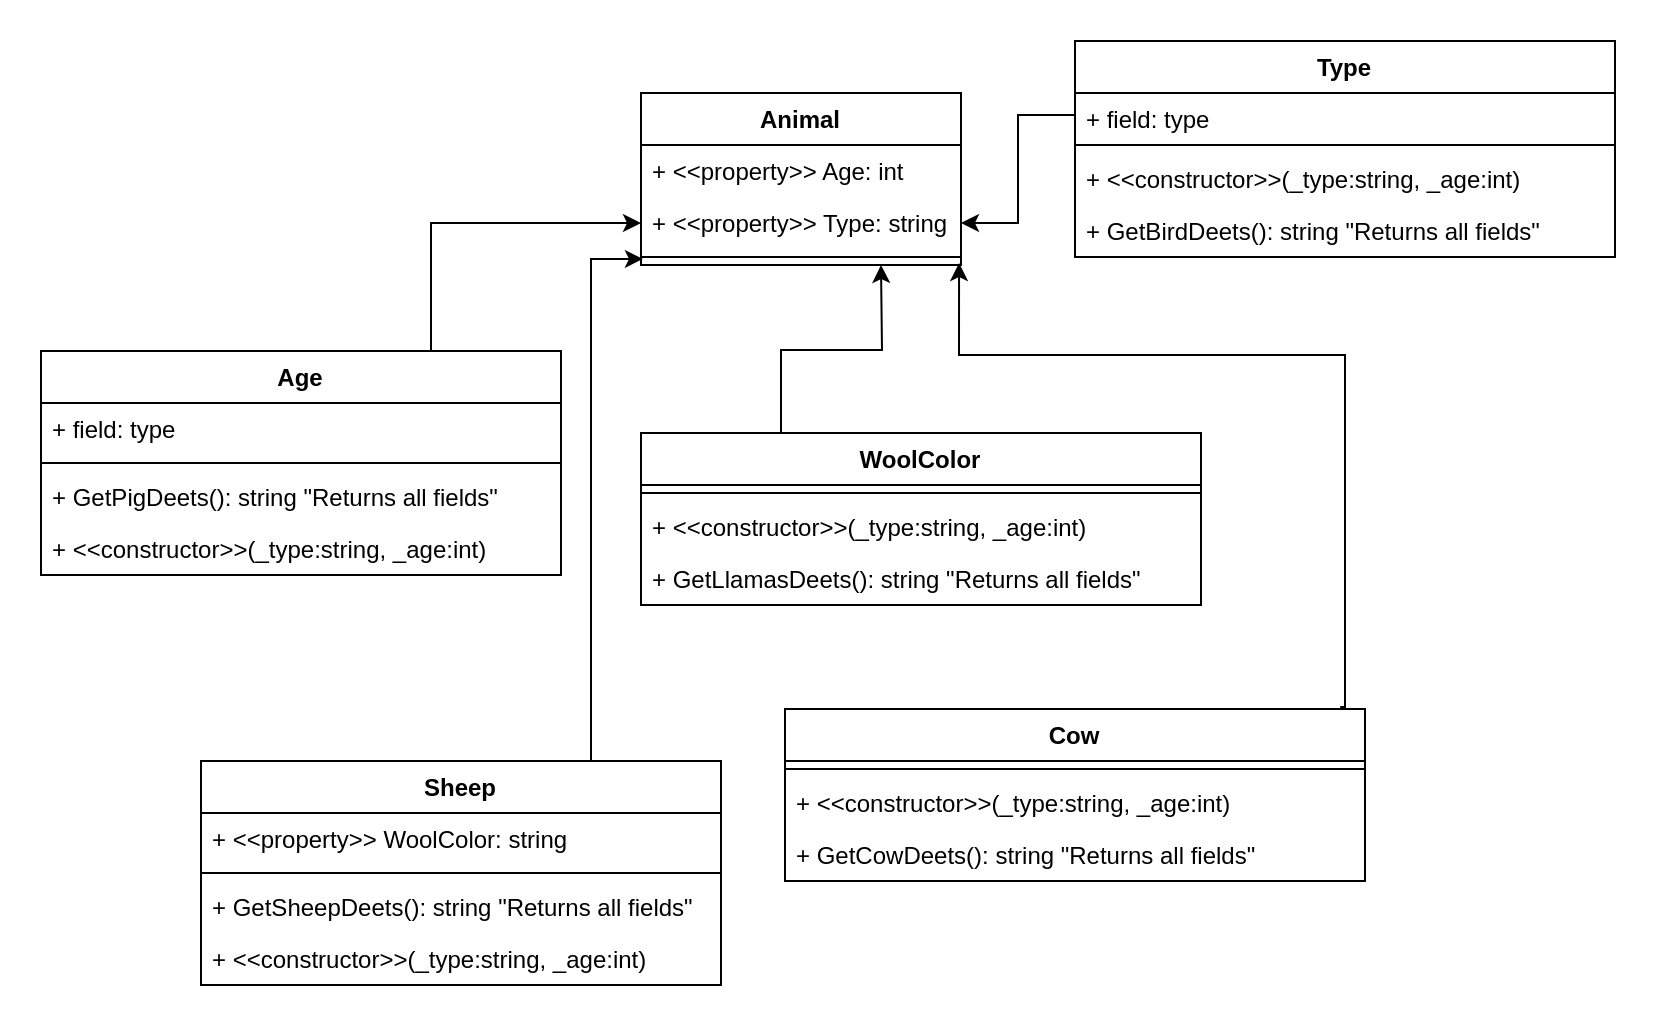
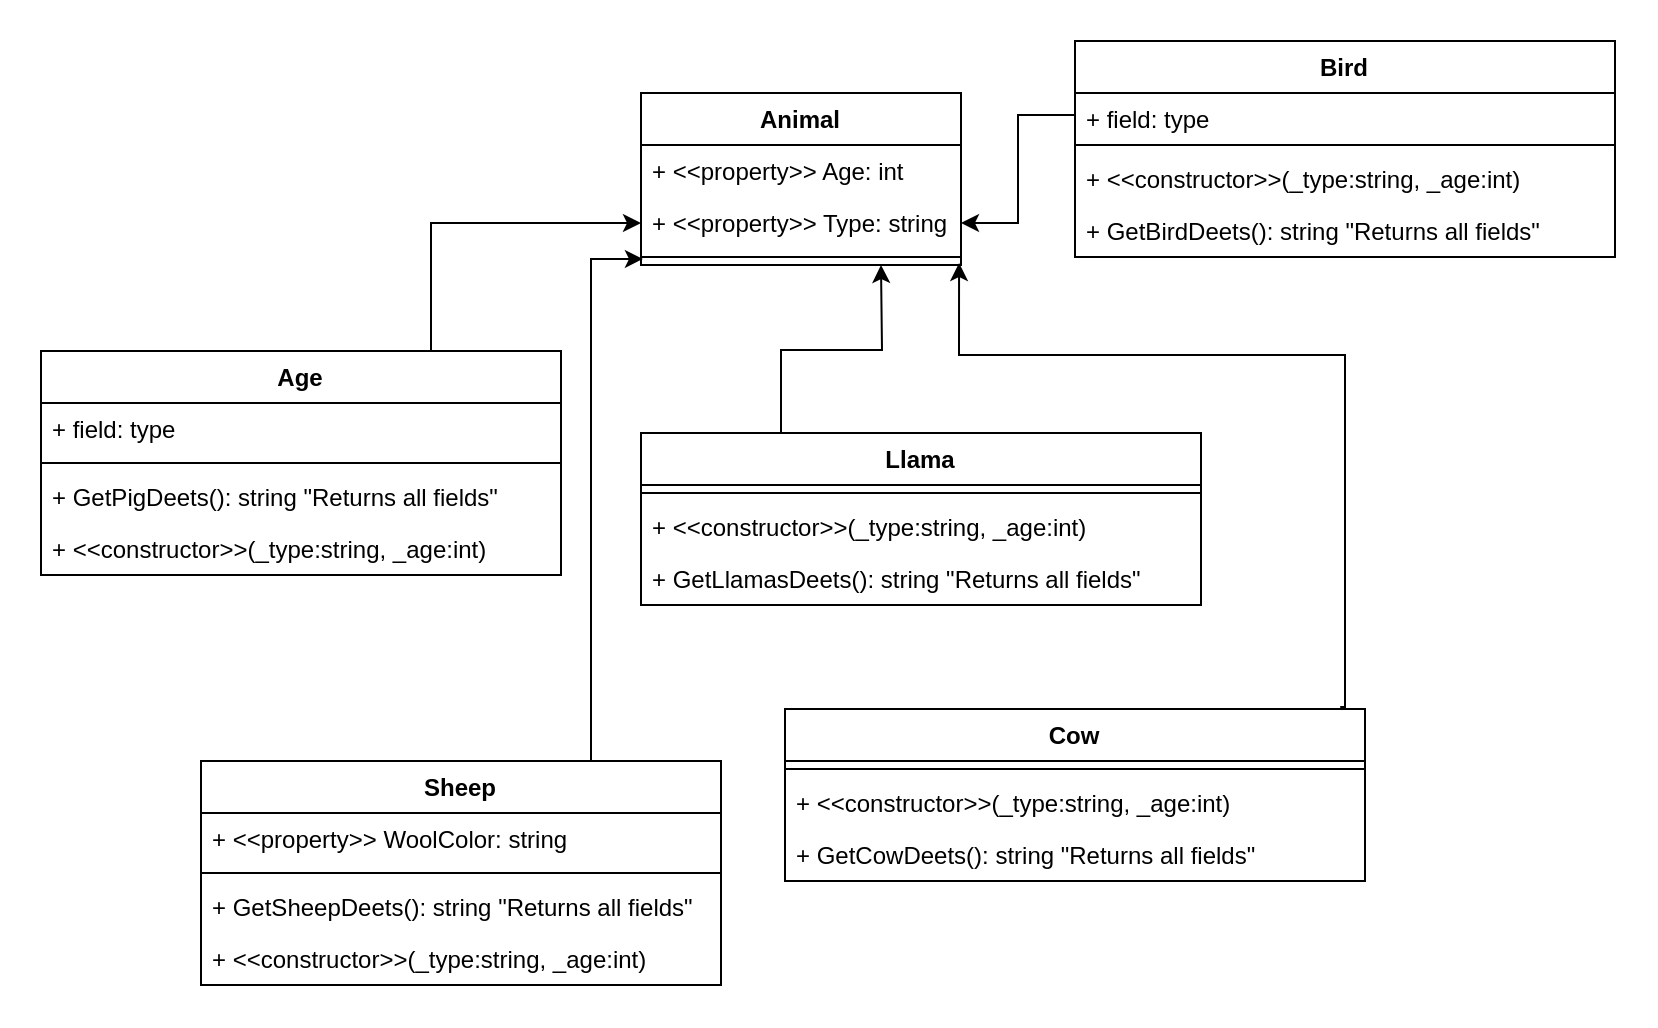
- <mxCell id="28" value="Type" style="swimlane;fontStyle=1;align=center;verticalAlign=top;childLayout=stackLayout;horizontal=1;startSize=26;horizontalStack=0;resizeParent=1;resizeParentMax=0;resizeLast=0;collapsible=1;marginBottom=0;" vertex="1" parent="1"><mxGeometry x="537" y="20" width="270" height="108" as="geometry" /></mxCell>
+ <mxCell id="28" value="Bird" style="swimlane;fontStyle=1;align=center;verticalAlign=top;childLayout=stackLayout;horizontal=1;startSize=26;horizontalStack=0;resizeParent=1;resizeParentMax=0;resizeLast=0;collapsible=1;marginBottom=0;" vertex="1" parent="1"><mxGeometry x="537" y="20" width="270" height="108" as="geometry" /></mxCell>
- <mxCell id="19" value="WoolColor" style="swimlane;fontStyle=1;align=center;verticalAlign=top;childLayout=stackLayout;horizontal=1;startSize=26;horizontalStack=0;resizeParent=1;resizeParentMax=0;resizeLast=0;collapsible=1;marginBottom=0;" vertex="1" parent="1"><mxGeometry x="320" y="216" width="280" height="86" as="geometry" /></mxCell>
+ <mxCell id="19" value="Llama" style="swimlane;fontStyle=1;align=center;verticalAlign=top;childLayout=stackLayout;horizontal=1;startSize=26;horizontalStack=0;resizeParent=1;resizeParentMax=0;resizeLast=0;collapsible=1;marginBottom=0;" vertex="1" parent="1"><mxGeometry x="320" y="216" width="280" height="86" as="geometry" /></mxCell>
